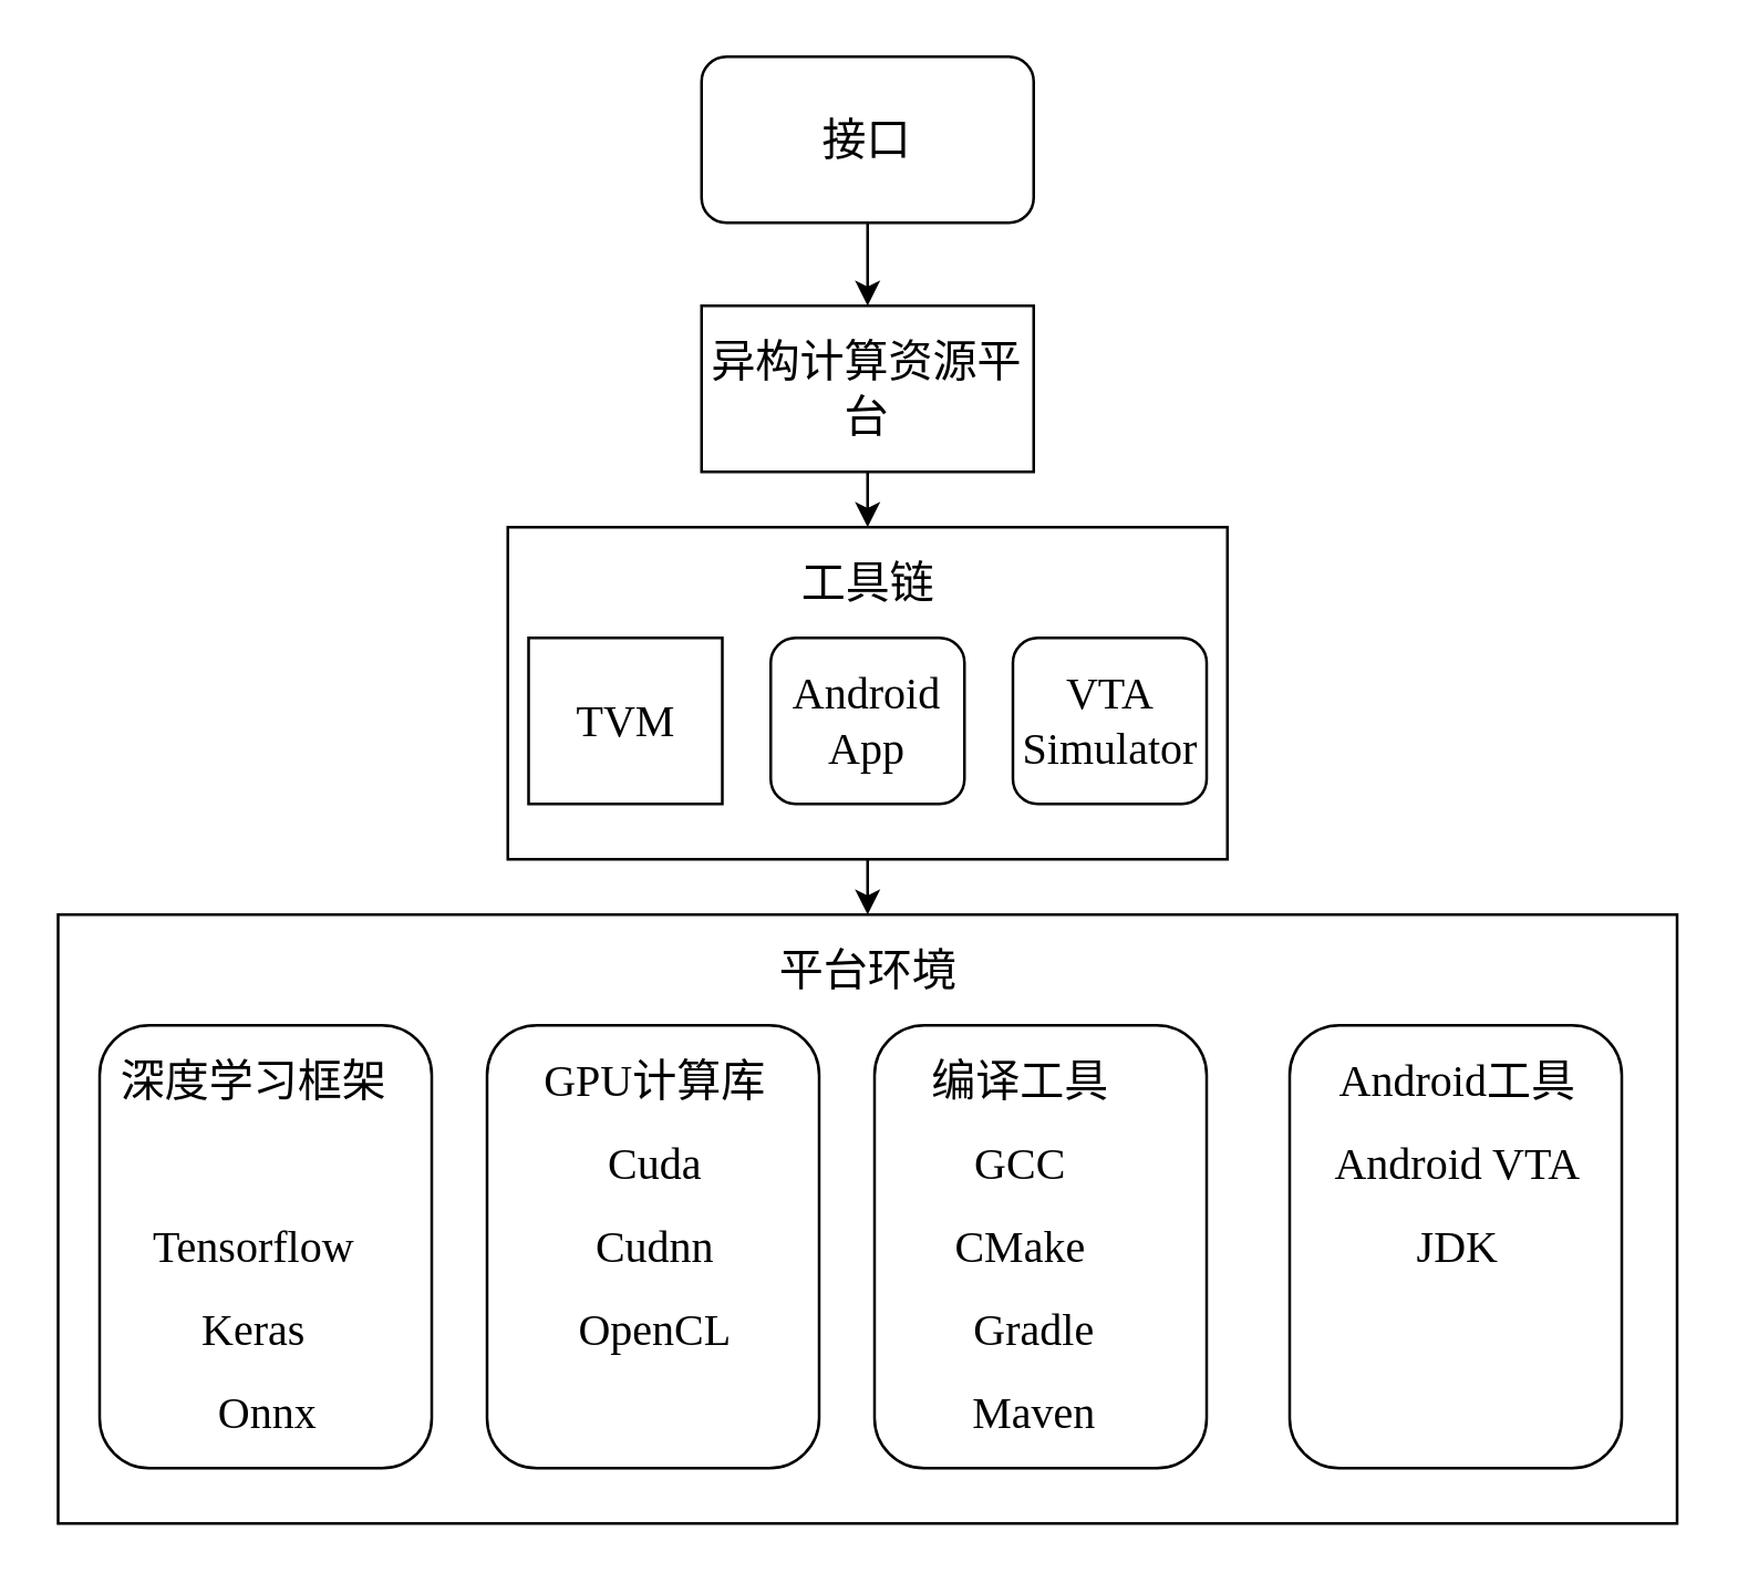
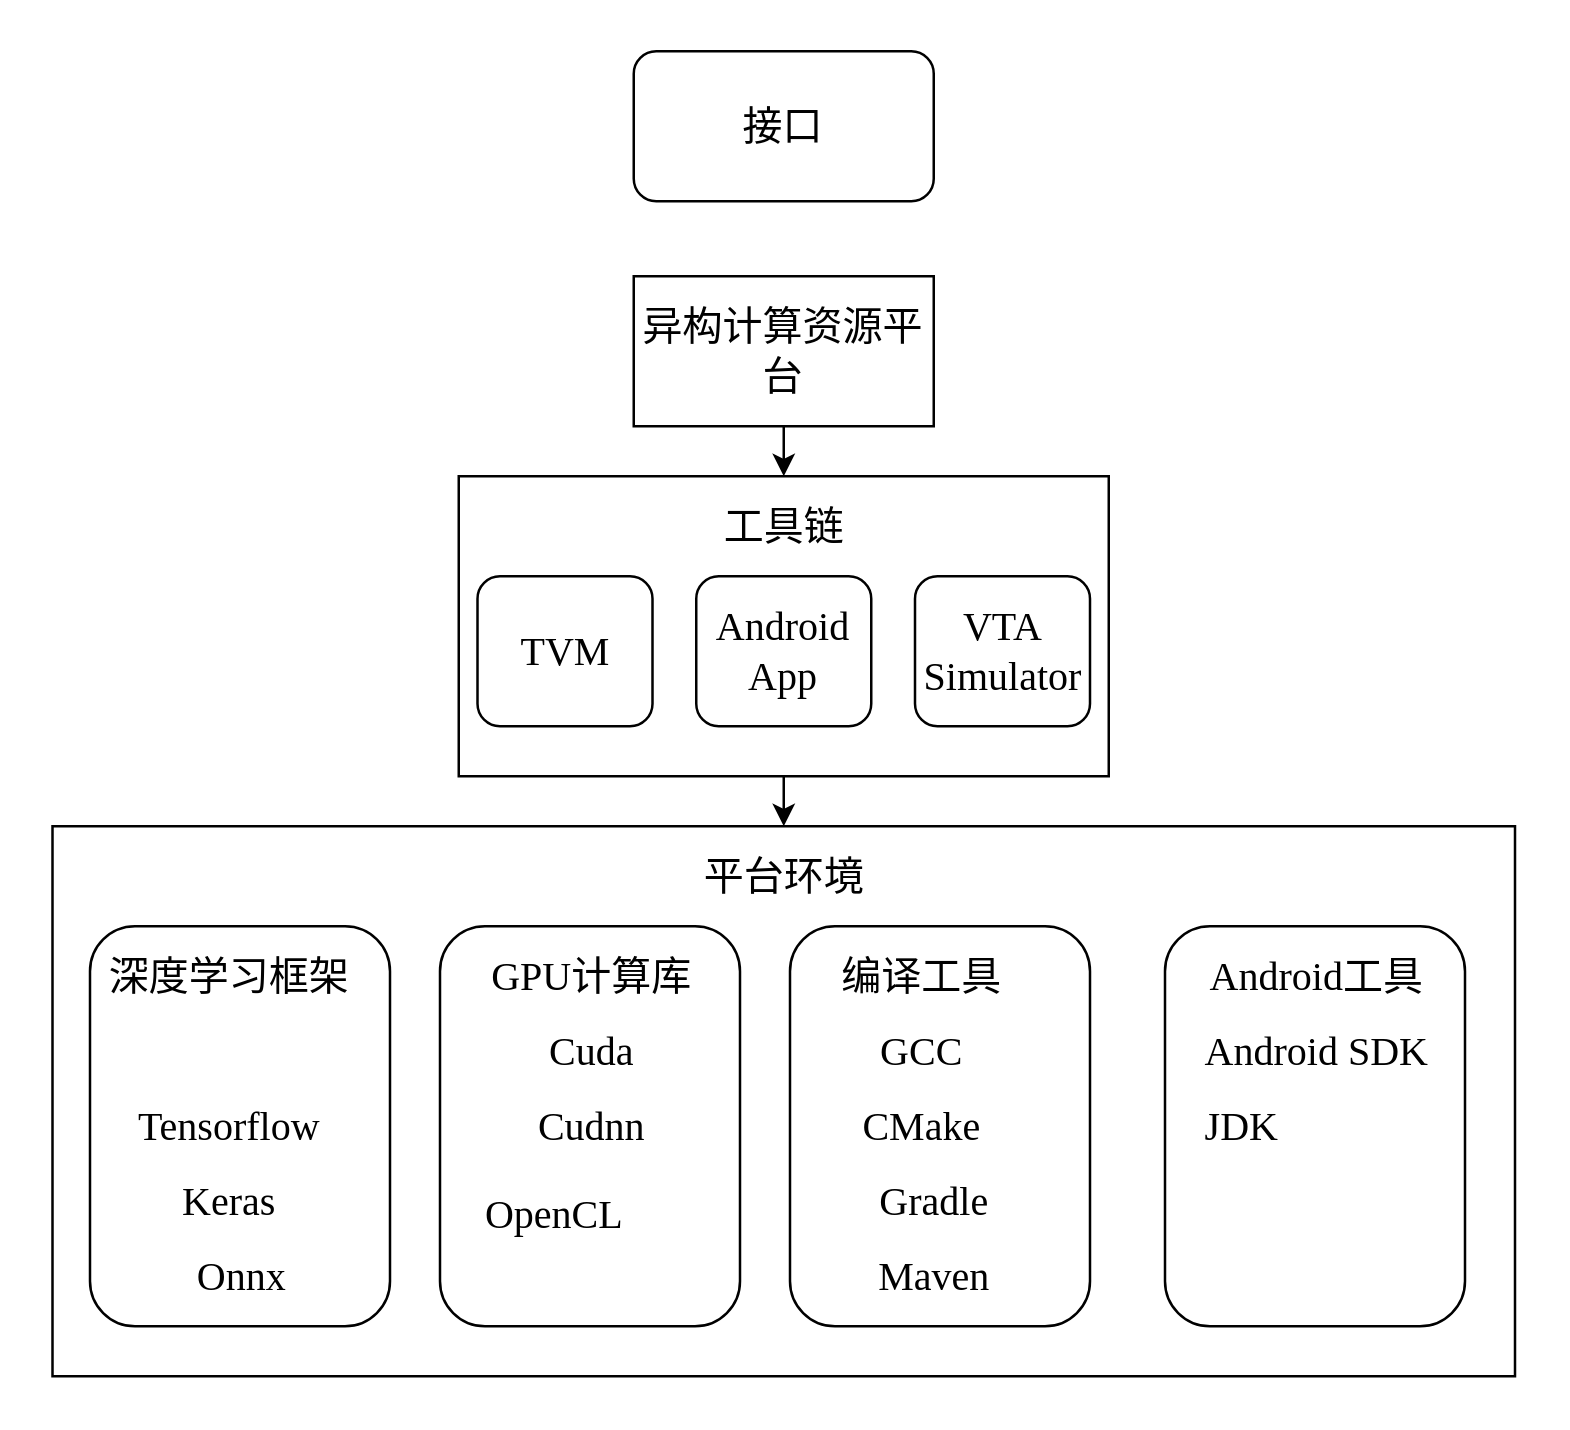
- <mxCell id="2" style="edgeStyle=orthogonalEdgeStyle;rounded=0;orthogonalLoop=1;jettySize=auto;html=1;exitX=0.5;exitY=1;exitDx=0;exitDy=0;entryX=0.5;entryY=0;entryDx=0;entryDy=0;" parent="1" source="3" target="5" edge="1"><mxGeometry relative="1" as="geometry" /></mxCell>
- <mxCell id="8" value="&lt;font face=&quot;Times New Roman&quot; style=&quot;font-size: 16px&quot;&gt;TVM&lt;/font&gt;" style="whiteSpace=wrap;html=1;rounded=0;" parent="1" vertex="1"><mxGeometry x="190.5" y="230" width="70" height="60" as="geometry" /></mxCell>
+ <mxCell id="8" value="&lt;font face=&quot;Times New Roman&quot; style=&quot;font-size: 16px&quot;&gt;TVM&lt;/font&gt;" style="rounded=1;whiteSpace=wrap;html=1;" parent="1" vertex="1"><mxGeometry x="190.5" y="230" width="70" height="60" as="geometry" /></mxCell>
- <mxCell id="31" value="&lt;font face=&quot;Times New Roman&quot; style=&quot;font-size: 16px&quot;&gt;Android VTA&lt;/font&gt;" style="text;html=1;align=center;verticalAlign=middle;resizable=0;points=[];autosize=1;" parent="1" vertex="1"><mxGeometry x="475.5" y="410" width="100" height="20" as="geometry" /></mxCell>
+ <mxCell id="31" value="&lt;font face=&quot;Times New Roman&quot; style=&quot;font-size: 16px&quot;&gt;Android SDK&lt;/font&gt;" style="text;html=1;align=center;verticalAlign=middle;resizable=0;points=[];autosize=1;" parent="1" vertex="1"><mxGeometry x="475.5" y="410" width="100" height="20" as="geometry" /></mxCell>
- <mxCell id="32" value="&lt;font face=&quot;Times New Roman&quot; style=&quot;font-size: 16px&quot;&gt;JDK&lt;/font&gt;" style="text;html=1;align=center;verticalAlign=middle;resizable=0;points=[];autosize=1;" parent="1" vertex="1"><mxGeometry x="505.5" y="440" width="40" height="20" as="geometry" /></mxCell>
+ <mxCell id="32" value="&lt;font face=&quot;Times New Roman&quot; style=&quot;font-size: 16px&quot;&gt;JDK&lt;/font&gt;" style="text;html=1;align=center;verticalAlign=middle;resizable=0;points=[];autosize=1;" parent="1" vertex="1"><mxGeometry x="475.5" y="440" width="40" height="20" as="geometry" /></mxCell>
- <mxCell id="25" value="&lt;font face=&quot;Times New Roman&quot; style=&quot;font-size: 16px&quot;&gt;OpenCL&lt;/font&gt;" style="text;html=1;align=center;verticalAlign=middle;resizable=0;points=[];autosize=1;" parent="1" vertex="1"><mxGeometry x="200.5" y="470" width="70" height="20" as="geometry" /></mxCell>
+ <mxCell id="25" value="&lt;font face=&quot;Times New Roman&quot; style=&quot;font-size: 16px&quot;&gt;OpenCL&lt;/font&gt;" style="text;html=1;align=center;verticalAlign=middle;resizable=0;points=[];autosize=1;" parent="1" vertex="1"><mxGeometry x="185.5" y="475" width="70" height="20" as="geometry" /></mxCell>
